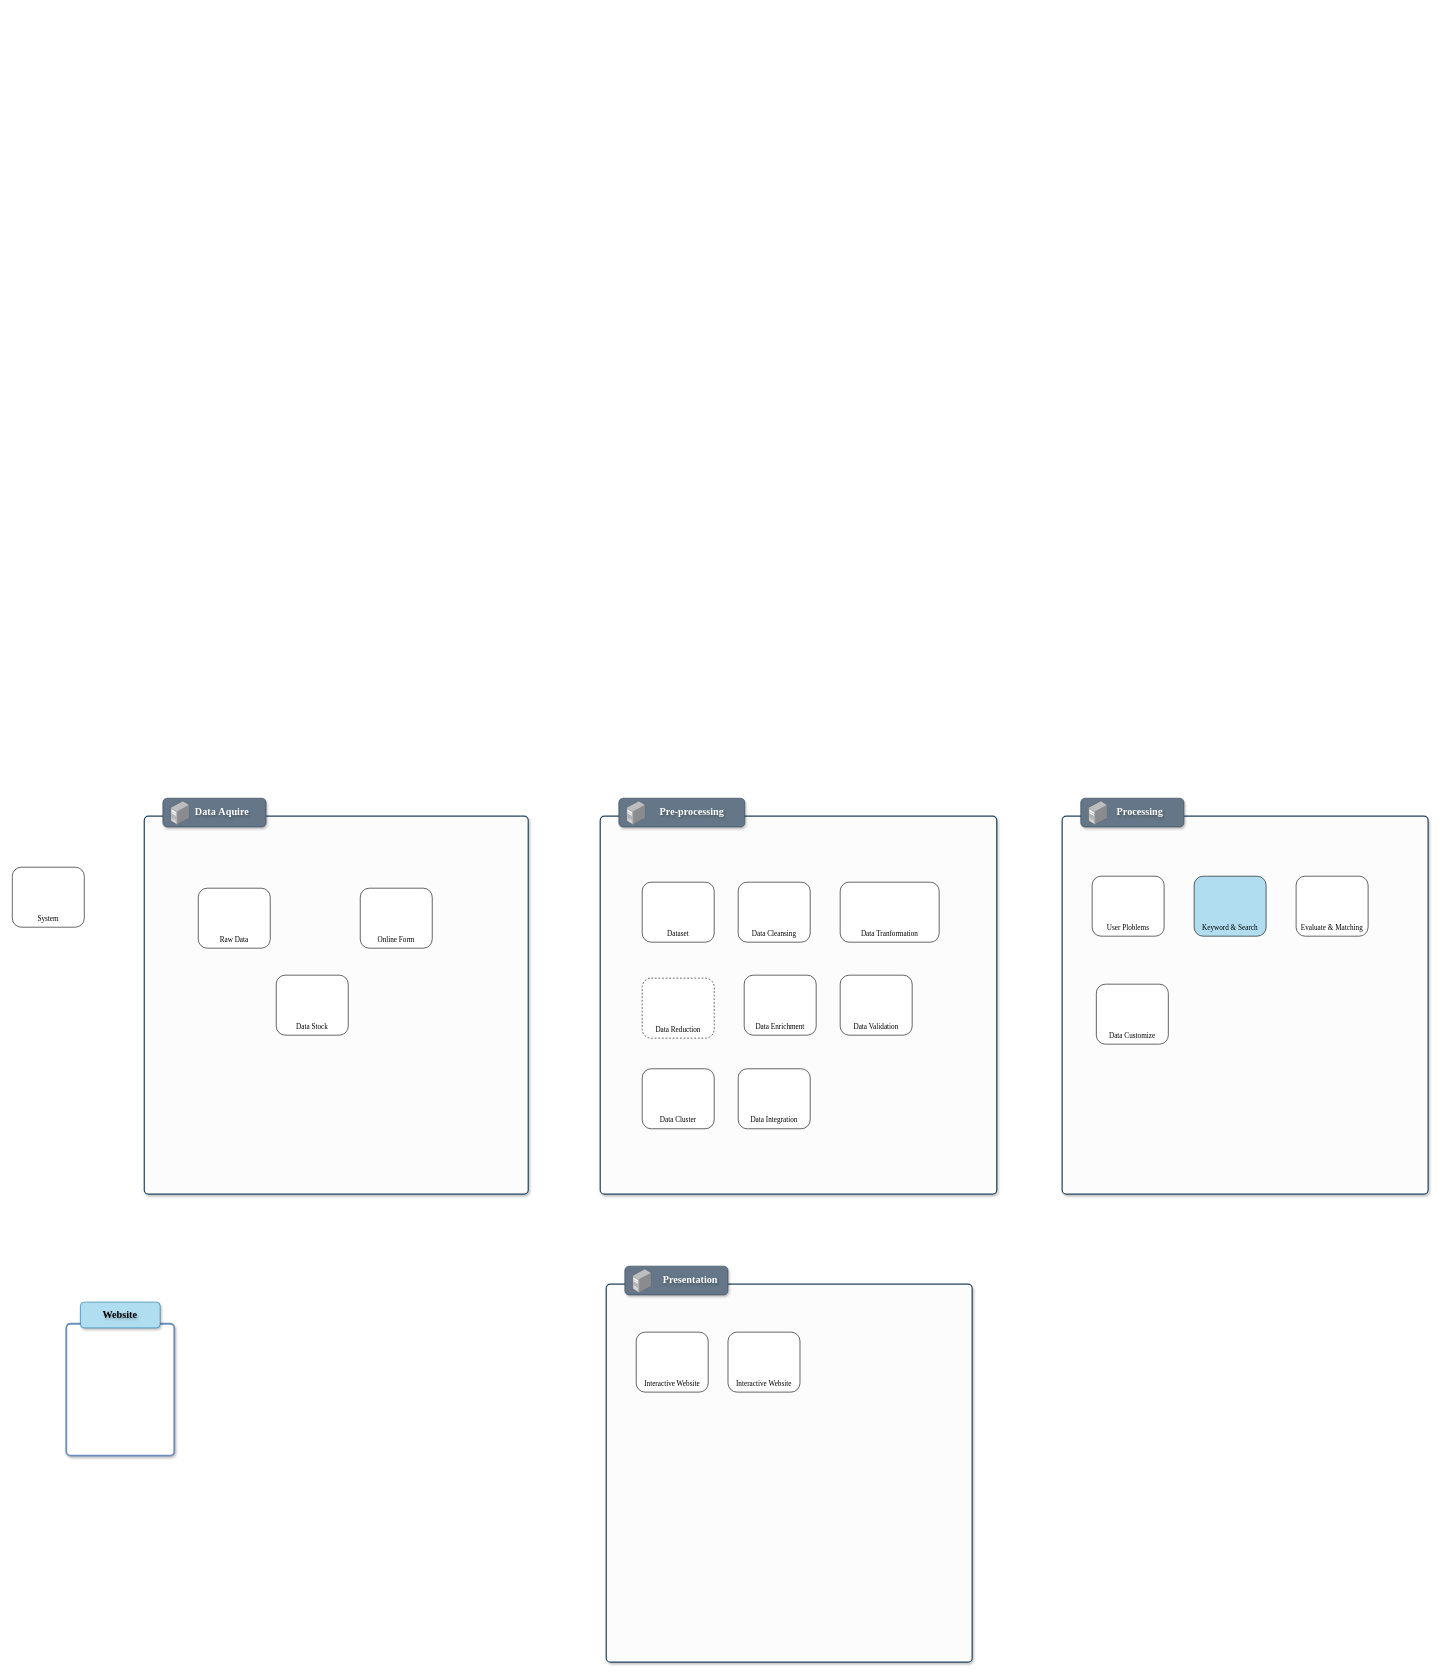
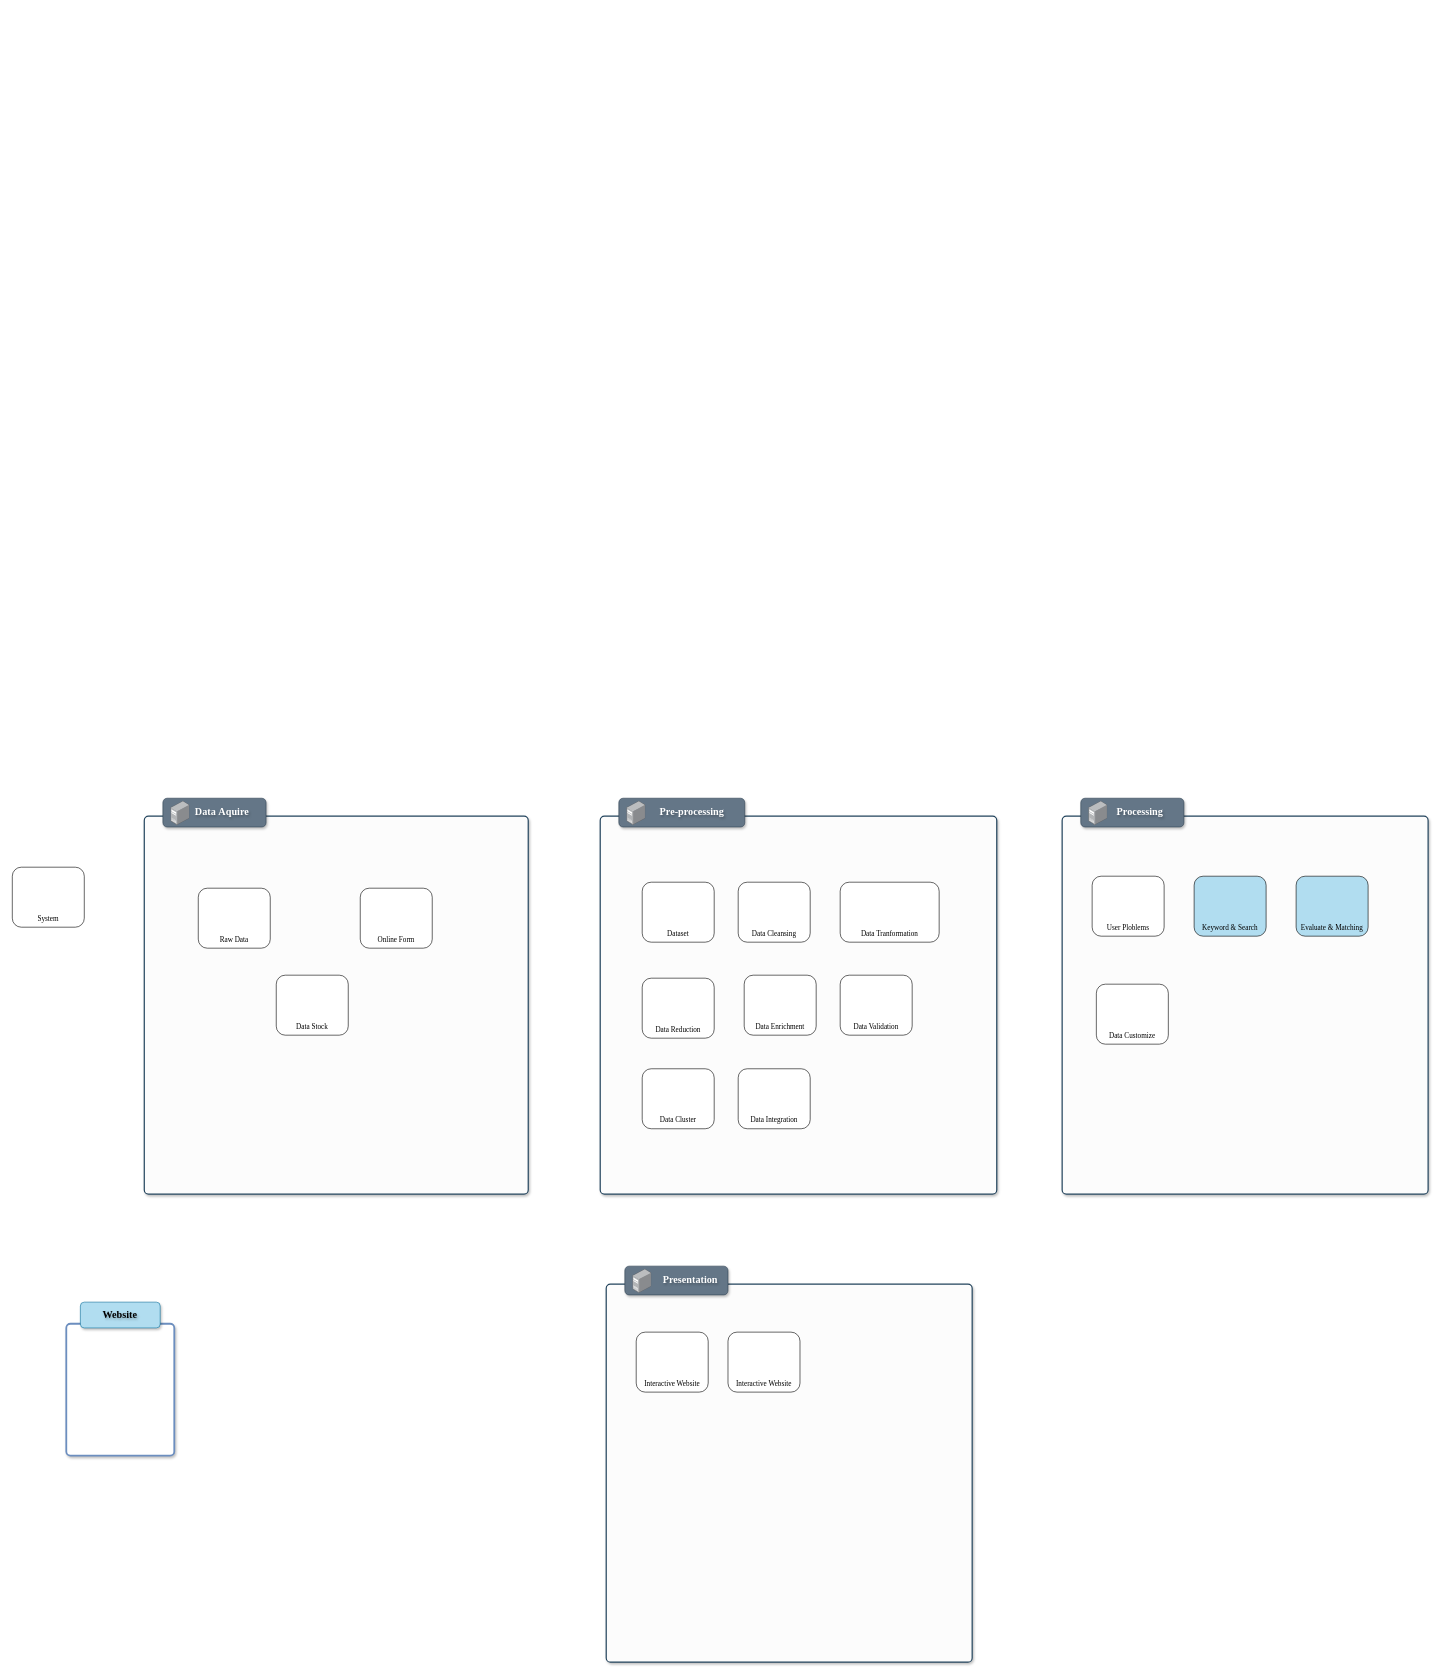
- <mxCell id="34" value="Evaluate &amp;amp; Matching" style="rounded=1;whiteSpace=wrap;html=1;fontFamily=Chakra Petch;fontSource=https%3A%2F%2Ffonts.googleapis.com%2Fcss%3Ffamily%3DChakra%2BPetch;verticalAlign=bottom;spacingBottom=5;" vertex="1" parent="1"><mxGeometry x="2160" y="1460" width="120" height="100" as="geometry" /></mxCell>
+ <mxCell id="34" value="Evaluate &amp;amp; Matching" style="rounded=1;whiteSpace=wrap;html=1;fontFamily=Chakra Petch;fontSource=https%3A%2F%2Ffonts.googleapis.com%2Fcss%3Ffamily%3DChakra%2BPetch;verticalAlign=bottom;spacingBottom=5;fillColor=#b1ddf0;" vertex="1" parent="1"><mxGeometry x="2160" y="1460" width="120" height="100" as="geometry" /></mxCell>
- <mxCell id="20" value="Data Reduction" style="rounded=1;whiteSpace=wrap;html=1;fontFamily=Chakra Petch;fontSource=https%3A%2F%2Ffonts.googleapis.com%2Fcss%3Ffamily%3DChakra%2BPetch;verticalAlign=bottom;spacingBottom=5;dashed=1;" parent="1" vertex="1"><mxGeometry x="1070" y="1630" width="120" height="100" as="geometry" /></mxCell>
+ <mxCell id="20" value="Data Reduction" style="rounded=1;whiteSpace=wrap;html=1;fontFamily=Chakra Petch;fontSource=https%3A%2F%2Ffonts.googleapis.com%2Fcss%3Ffamily%3DChakra%2BPetch;verticalAlign=bottom;spacingBottom=5;" parent="1" vertex="1"><mxGeometry x="1070" y="1630" width="120" height="100" as="geometry" /></mxCell>
